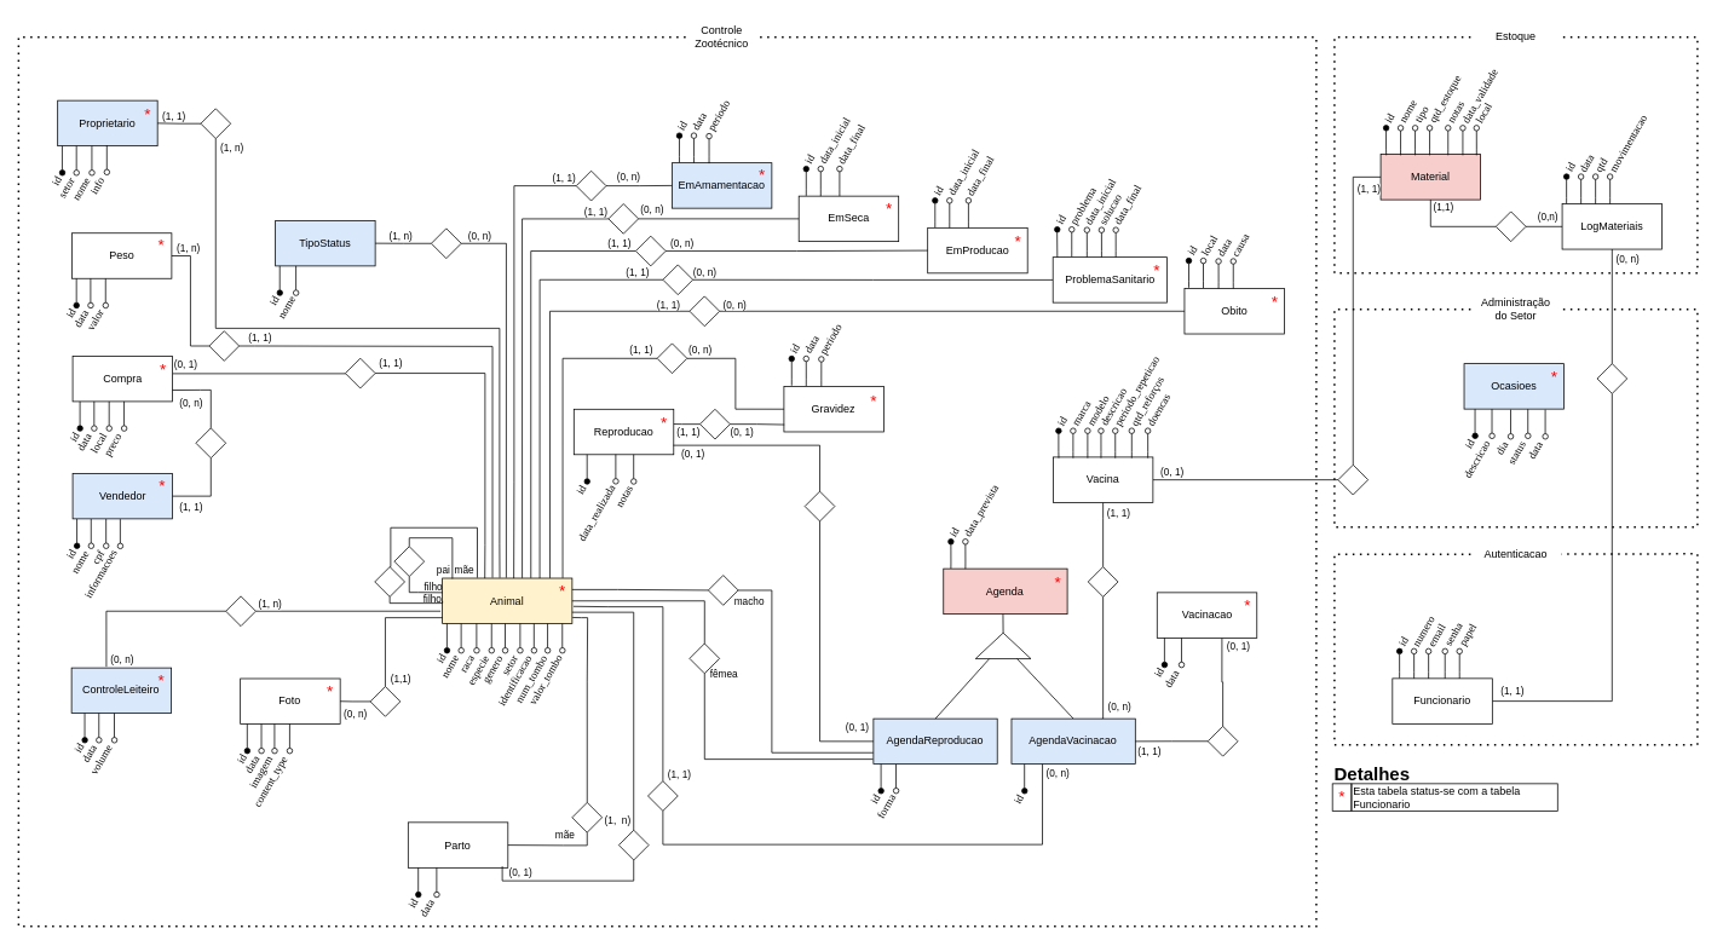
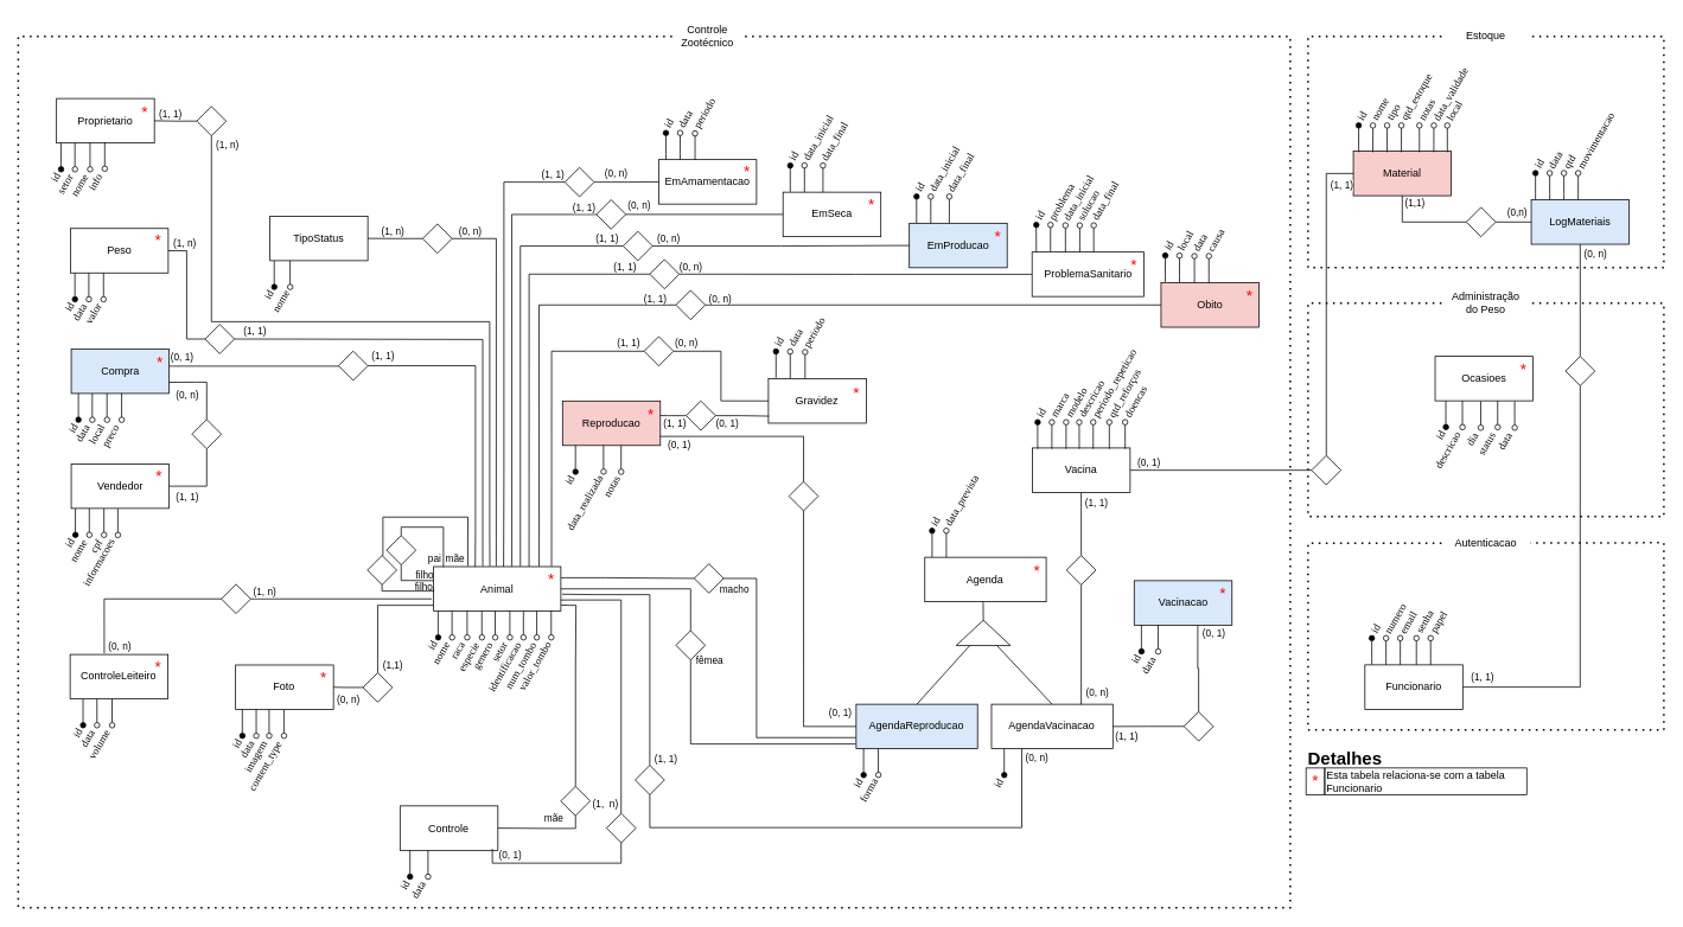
- <mxCell id="178" value="Proprietario" style="html=1;whiteSpace=wrap;fillColor=#dae8fc;" parent="1" vertex="1"><mxGeometry x="63.06" y="110" width="110" height="50" as="geometry" /></mxCell>
+ <mxCell id="178" value="Proprietario" style="html=1;whiteSpace=wrap;" parent="1" vertex="1"><mxGeometry x="63.06" y="110" width="110" height="50" as="geometry" /></mxCell>
- <mxCell id="234" value="EmAmamentacao" style="html=1;whiteSpace=wrap;fillColor=#dae8fc;" parent="1" vertex="1"><mxGeometry x="740" y="178.7" width="110" height="50" as="geometry" /></mxCell>
+ <mxCell id="234" value="EmAmamentacao" style="html=1;whiteSpace=wrap;" parent="1" vertex="1"><mxGeometry x="740" y="178.7" width="110" height="50" as="geometry" /></mxCell>
- <mxCell id="18" value="LogMateriais" style="html=1;whiteSpace=wrap;" parent="1" vertex="1"><mxGeometry x="1720.93" y="223.9" width="110" height="50" as="geometry" /></mxCell>
+ <mxCell id="18" value="LogMateriais" style="html=1;whiteSpace=wrap;fillColor=#dae8fc;" parent="1" vertex="1"><mxGeometry x="1720.93" y="223.9" width="110" height="50" as="geometry" /></mxCell>
- <mxCell id="230" value="TipoStatus" style="html=1;whiteSpace=wrap;fillColor=#dae8fc;" parent="1" vertex="1"><mxGeometry x="303" y="242.35" width="110" height="50" as="geometry" /></mxCell>
+ <mxCell id="230" value="TipoStatus" style="html=1;whiteSpace=wrap;" parent="1" vertex="1"><mxGeometry x="303" y="242.35" width="110" height="50" as="geometry" /></mxCell>
- <mxCell id="307" value="EmProducao" style="html=1;whiteSpace=wrap;" parent="1" vertex="1"><mxGeometry x="1021.76" y="250.28" width="110" height="50" as="geometry" /></mxCell>
+ <mxCell id="307" value="EmProducao" style="html=1;whiteSpace=wrap;fillColor=#dae8fc;" parent="1" vertex="1"><mxGeometry x="1021.76" y="250.28" width="110" height="50" as="geometry" /></mxCell>
- <mxCell id="39" value="Administração do Setor" style="text;html=1;align=center;verticalAlign=middle;whiteSpace=wrap;rounded=0;" parent="1" vertex="1"><mxGeometry x="1630" y="320" width="80" height="40" as="geometry" /></mxCell>
+ <mxCell id="39" value="Administração do Peso" style="text;html=1;align=center;verticalAlign=middle;whiteSpace=wrap;rounded=0;" parent="1" vertex="1"><mxGeometry x="1630" y="320" width="80" height="40" as="geometry" /></mxCell>
- <mxCell id="283" value="Obito" style="html=1;whiteSpace=wrap;" parent="1" vertex="1"><mxGeometry x="1304.76" y="317.2" width="110" height="50" as="geometry" /></mxCell>
+ <mxCell id="283" value="Obito" style="html=1;whiteSpace=wrap;fillColor=#f8cecc;" parent="1" vertex="1"><mxGeometry x="1304.76" y="317.2" width="110" height="50" as="geometry" /></mxCell>
- <mxCell id="172" value="Compra" style="html=1;whiteSpace=wrap;" parent="1" vertex="1"><mxGeometry x="79.6" y="391.72" width="110" height="50" as="geometry" /></mxCell>
+ <mxCell id="172" value="Compra" style="html=1;whiteSpace=wrap;fillColor=#dae8fc;" parent="1" vertex="1"><mxGeometry x="79.6" y="391.72" width="110" height="50" as="geometry" /></mxCell>
- <mxCell id="40" value="Ocasioes" style="html=1;whiteSpace=wrap;fillColor=#dae8fc;" parent="1" vertex="1"><mxGeometry x="1612.87" y="400" width="110" height="50" as="geometry" /></mxCell>
+ <mxCell id="40" value="Ocasioes" style="html=1;whiteSpace=wrap;" parent="1" vertex="1"><mxGeometry x="1612.87" y="400" width="110" height="50" as="geometry" /></mxCell>
- <mxCell id="140" value="Reproducao" style="html=1;whiteSpace=wrap;" parent="1" vertex="1"><mxGeometry x="631.89" y="450.22" width="110" height="50" as="geometry" /></mxCell>
+ <mxCell id="140" value="Reproducao" style="html=1;whiteSpace=wrap;fillColor=#f8cecc;" parent="1" vertex="1"><mxGeometry x="631.89" y="450.22" width="110" height="50" as="geometry" /></mxCell>
- <mxCell id="173" value="Vendedor" style="html=1;whiteSpace=wrap;fillColor=#dae8fc;" parent="1" vertex="1"><mxGeometry x="79.6" y="521" width="110" height="50" as="geometry" /></mxCell>
+ <mxCell id="173" value="Vendedor" style="html=1;whiteSpace=wrap;" parent="1" vertex="1"><mxGeometry x="79.6" y="521" width="110" height="50" as="geometry" /></mxCell>
- <mxCell id="351" value="Agenda" style="html=1;whiteSpace=wrap;fillColor=#f8cecc;" parent="1" vertex="1"><mxGeometry x="1039.18" y="626" width="136.45" height="50" as="geometry" /></mxCell>
+ <mxCell id="351" value="Agenda" style="html=1;whiteSpace=wrap;" parent="1" vertex="1"><mxGeometry x="1039.18" y="626" width="136.45" height="50" as="geometry" /></mxCell>
- <mxCell id="58" value="Animal" style="html=1;whiteSpace=wrap;fillColor=#fff2cc;" parent="1" vertex="1"><mxGeometry x="487" y="636.51" width="143" height="50" as="geometry" /></mxCell>
+ <mxCell id="58" value="Animal" style="html=1;whiteSpace=wrap;" parent="1" vertex="1"><mxGeometry x="487" y="636.51" width="143" height="50" as="geometry" /></mxCell>
- <mxCell id="123" value="Vacinacao" style="html=1;whiteSpace=wrap;" parent="1" vertex="1"><mxGeometry x="1274.53" y="652.32" width="110" height="50" as="geometry" /></mxCell>
+ <mxCell id="123" value="Vacinacao" style="html=1;whiteSpace=wrap;fillColor=#dae8fc;" parent="1" vertex="1"><mxGeometry x="1274.53" y="652.32" width="110" height="50" as="geometry" /></mxCell>
- <mxCell id="157" value="ControleLeiteiro" style="html=1;whiteSpace=wrap;fillColor=#dae8fc;" parent="1" vertex="1"><mxGeometry x="78.34" y="735.32" width="110" height="50" as="geometry" /></mxCell>
+ <mxCell id="157" value="ControleLeiteiro" style="html=1;whiteSpace=wrap;" parent="1" vertex="1"><mxGeometry x="78.34" y="735.32" width="110" height="50" as="geometry" /></mxCell>
- <mxCell id="362" value="AgendaVacinacao" style="html=1;whiteSpace=wrap;fillColor=#dae8fc;" parent="1" vertex="1"><mxGeometry x="1114.12" y="791.33" width="136.45" height="50" as="geometry" /></mxCell>
+ <mxCell id="362" value="AgendaVacinacao" style="html=1;whiteSpace=wrap;" parent="1" vertex="1"><mxGeometry x="1114.12" y="791.33" width="136.45" height="50" as="geometry" /></mxCell>
- <mxCell id="450" value="Esta tabela status-se com a tabela Funcionario" style="text;html=1;align=left;verticalAlign=middle;whiteSpace=wrap;rounded=0;strokeColor=default;" parent="1" vertex="1"><mxGeometry x="1488.74" y="862.98" width="227.13" height="30" as="geometry" /></mxCell>
+ <mxCell id="450" value="Esta tabela relaciona-se com a tabela Funcionario" style="text;html=1;align=left;verticalAlign=middle;whiteSpace=wrap;rounded=0;strokeColor=default;" parent="1" vertex="1"><mxGeometry x="1488.74" y="862.98" width="227.13" height="30" as="geometry" /></mxCell>
- <mxCell id="457" value="Parto" style="html=1;whiteSpace=wrap;" parent="1" vertex="1"><mxGeometry x="449.25" y="905.63" width="110" height="50" as="geometry" /></mxCell>
+ <mxCell id="457" value="Controle" style="html=1;whiteSpace=wrap;" parent="1" vertex="1"><mxGeometry x="449.25" y="905.63" width="110" height="50" as="geometry" /></mxCell>
